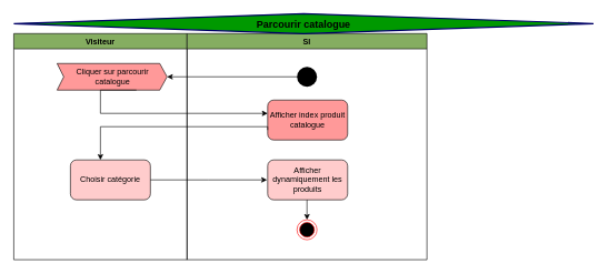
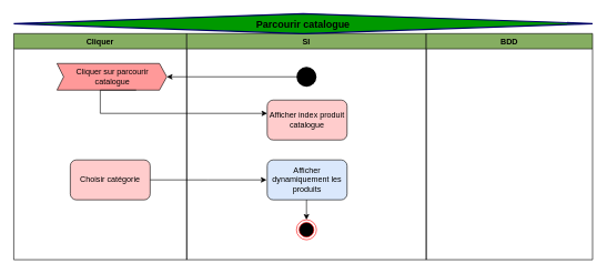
- <mxCell id="2" value="Visiteur" style="swimlane;fillColor=#85AD61;" parent="1" vertex="1"><mxGeometry x="20" y="50" width="260" height="340" as="geometry" /></mxCell>
+ <mxCell id="2" value="Cliquer" style="swimlane;fillColor=#85AD61;" parent="1" vertex="1"><mxGeometry x="20" y="50" width="260" height="340" as="geometry" /></mxCell>
- <mxCell id="7" value="Afficher index produit catalogue" style="rounded=1;whiteSpace=wrap;html=1;fillColor=#ff9999;" parent="5" vertex="1"><mxGeometry x="121" y="100" width="120" height="60" as="geometry" /></mxCell>
+ <mxCell id="7" value="Afficher index produit catalogue" style="rounded=1;whiteSpace=wrap;html=1;fillColor=#FFCCCC;" parent="5" vertex="1"><mxGeometry x="121" y="100" width="120" height="60" as="geometry" /></mxCell>
- <mxCell id="14" style="edgeStyle=orthogonalEdgeStyle;rounded=0;orthogonalLoop=1;jettySize=auto;html=1;exitX=0;exitY=0.75;exitDx=0;exitDy=0;" parent="1" source="7" target="4" edge="1"><mxGeometry relative="1" as="geometry"><Array as="points"><mxPoint x="401" y="190" /><mxPoint x="150" y="190" /></Array></mxGeometry></mxCell>
+ <mxCell id="11" value="BDD" style="swimlane;fillColor=#85AD61;" parent="1" vertex="1"><mxGeometry x="640" y="50" width="250" height="340" as="geometry" /></mxCell>
- <mxCell id="9" value="Afficher dynamiquement les produits" style="rounded=1;whiteSpace=wrap;html=1;fillColor=#FFCCCC;" parent="5" vertex="1"><mxGeometry x="121" y="190" width="120" height="60" as="geometry" /></mxCell>
+ <mxCell id="9" value="Afficher dynamiquement les produits" style="rounded=1;whiteSpace=wrap;html=1;fillColor=#dae8fc;" parent="5" vertex="1"><mxGeometry x="121" y="190" width="120" height="60" as="geometry" /></mxCell>
